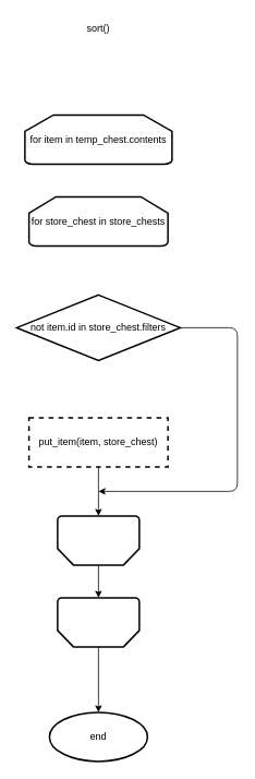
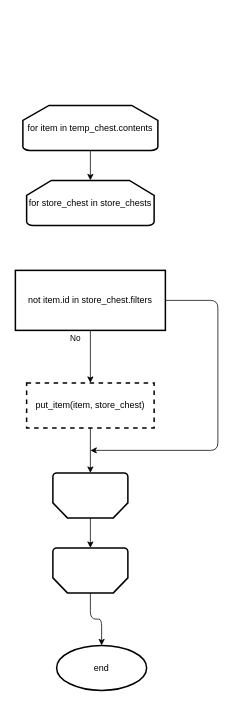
- <mxCell id="2" value="sort()" style="text;html=1;strokeColor=none;fillColor=none;align=center;verticalAlign=middle;whiteSpace=wrap;rounded=0;" vertex="1" parent="1"><mxGeometry x="90" y="20" width="60" height="30" as="geometry" /></mxCell>
+ <mxCell id="3" style="edgeStyle=none;html=1;entryX=0.5;entryY=0;entryDx=0;entryDy=0;entryPerimeter=0;" edge="1" parent="1" source="4" target="5"><mxGeometry relative="1" as="geometry" /></mxCell>
- <mxCell id="8" value="not item.id in store_chest.filters" style="rhombus;whiteSpace=wrap;html=1;strokeWidth=2;" vertex="1" parent="1"><mxGeometry x="20" y="360" width="200" height="80" as="geometry" /></mxCell>
+ <mxCell id="8" value="not item.id in store_chest.filters" style="whiteSpace=wrap;html=1;strokeWidth=2;rounded=0;" vertex="1" parent="1"><mxGeometry x="20" y="360" width="200" height="80" as="geometry" /></mxCell>
+ <mxCell id="6" value="No" style="edgeStyle=none;html=1;" edge="1" parent="1" source="8" target="10"><mxGeometry x="-0.714" y="-20" relative="1" as="geometry"><mxPoint as="offset" /></mxGeometry></mxCell>
- <mxCell id="15" value="end" style="ellipse;whiteSpace=wrap;html=1;strokeWidth=2;" vertex="1" parent="1"><mxGeometry x="60" y="870" width="120" height="60" as="geometry" /></mxCell>
+ <mxCell id="15" value="end" style="ellipse;whiteSpace=wrap;html=1;strokeWidth=2;" vertex="1" parent="1"><mxGeometry x="75" y="860" width="120" height="60" as="geometry" /></mxCell>
